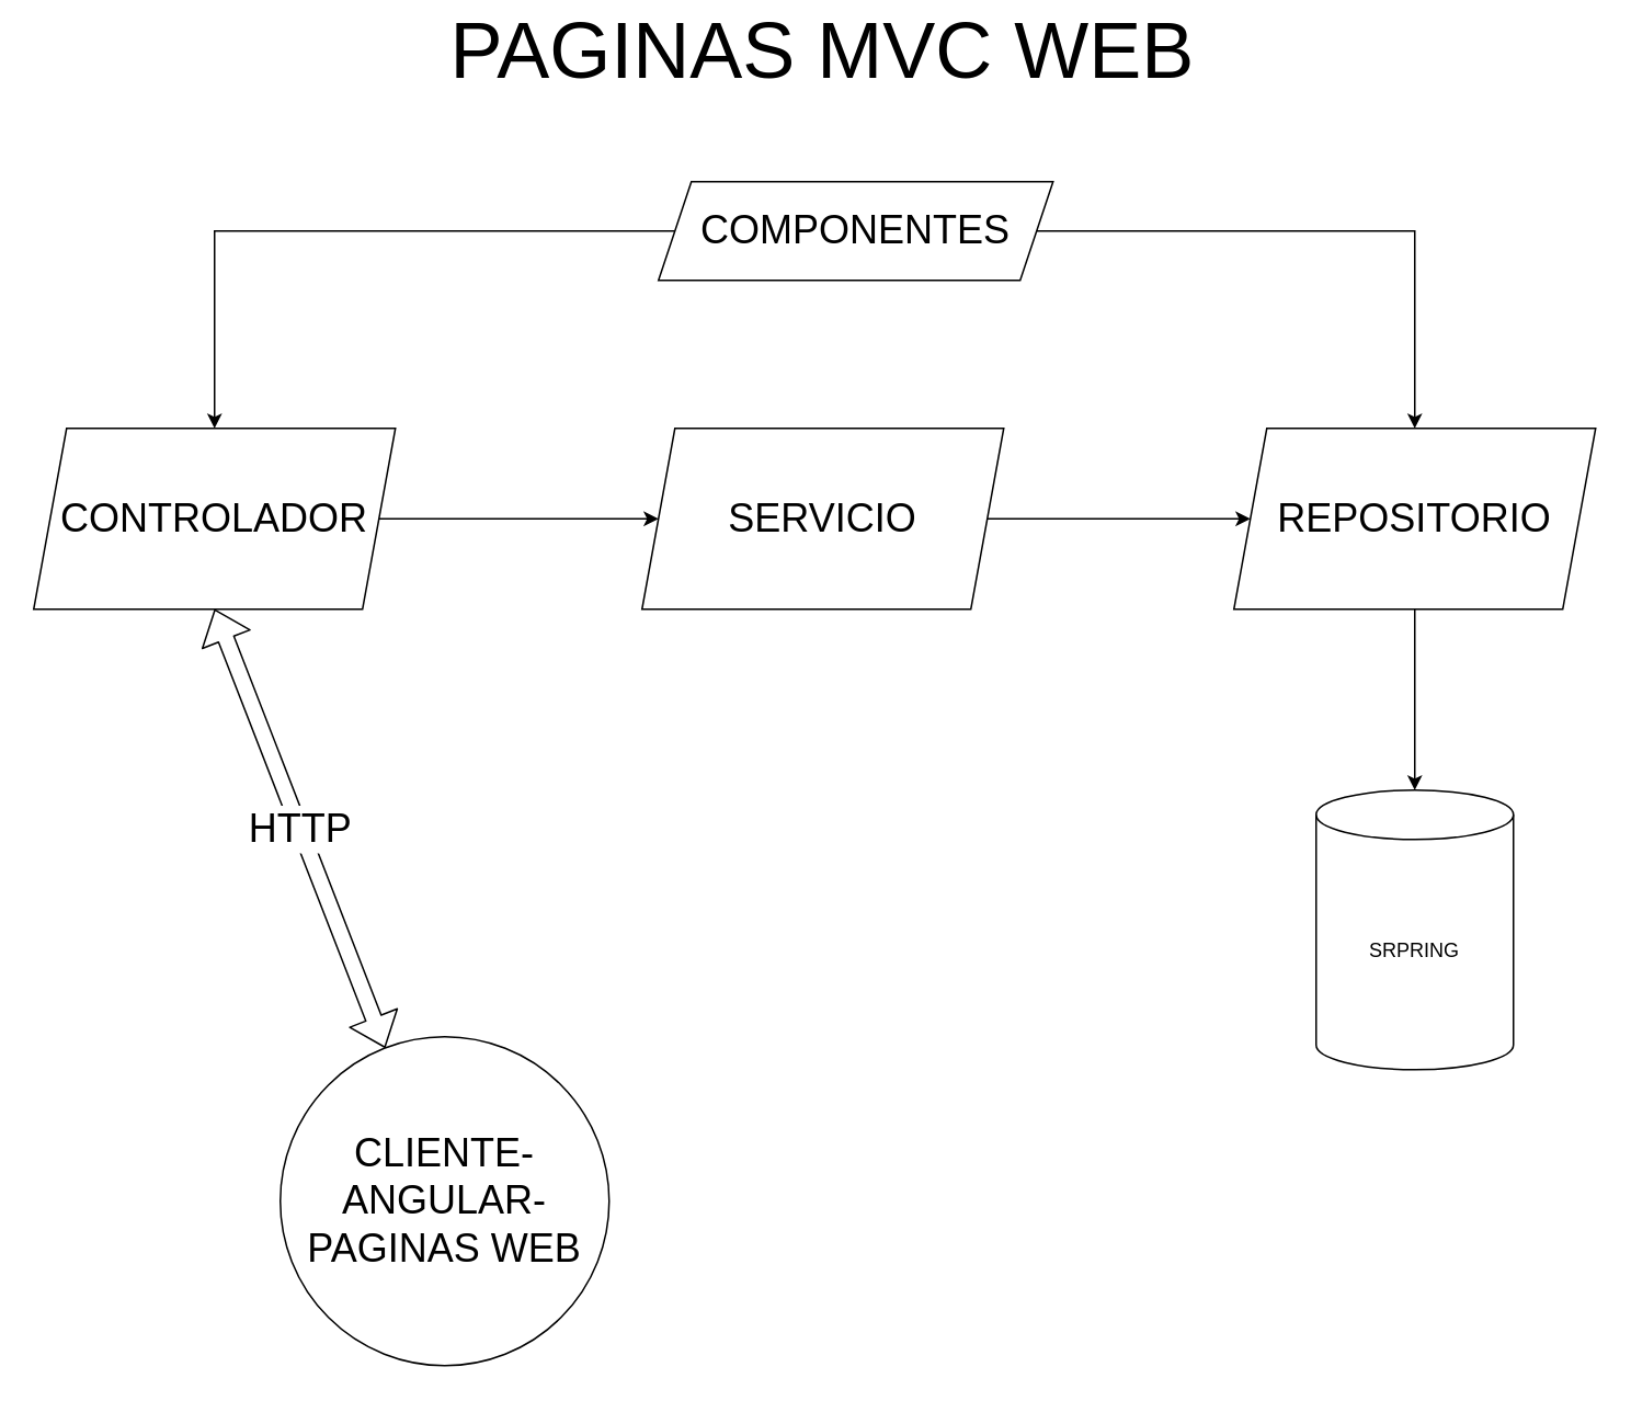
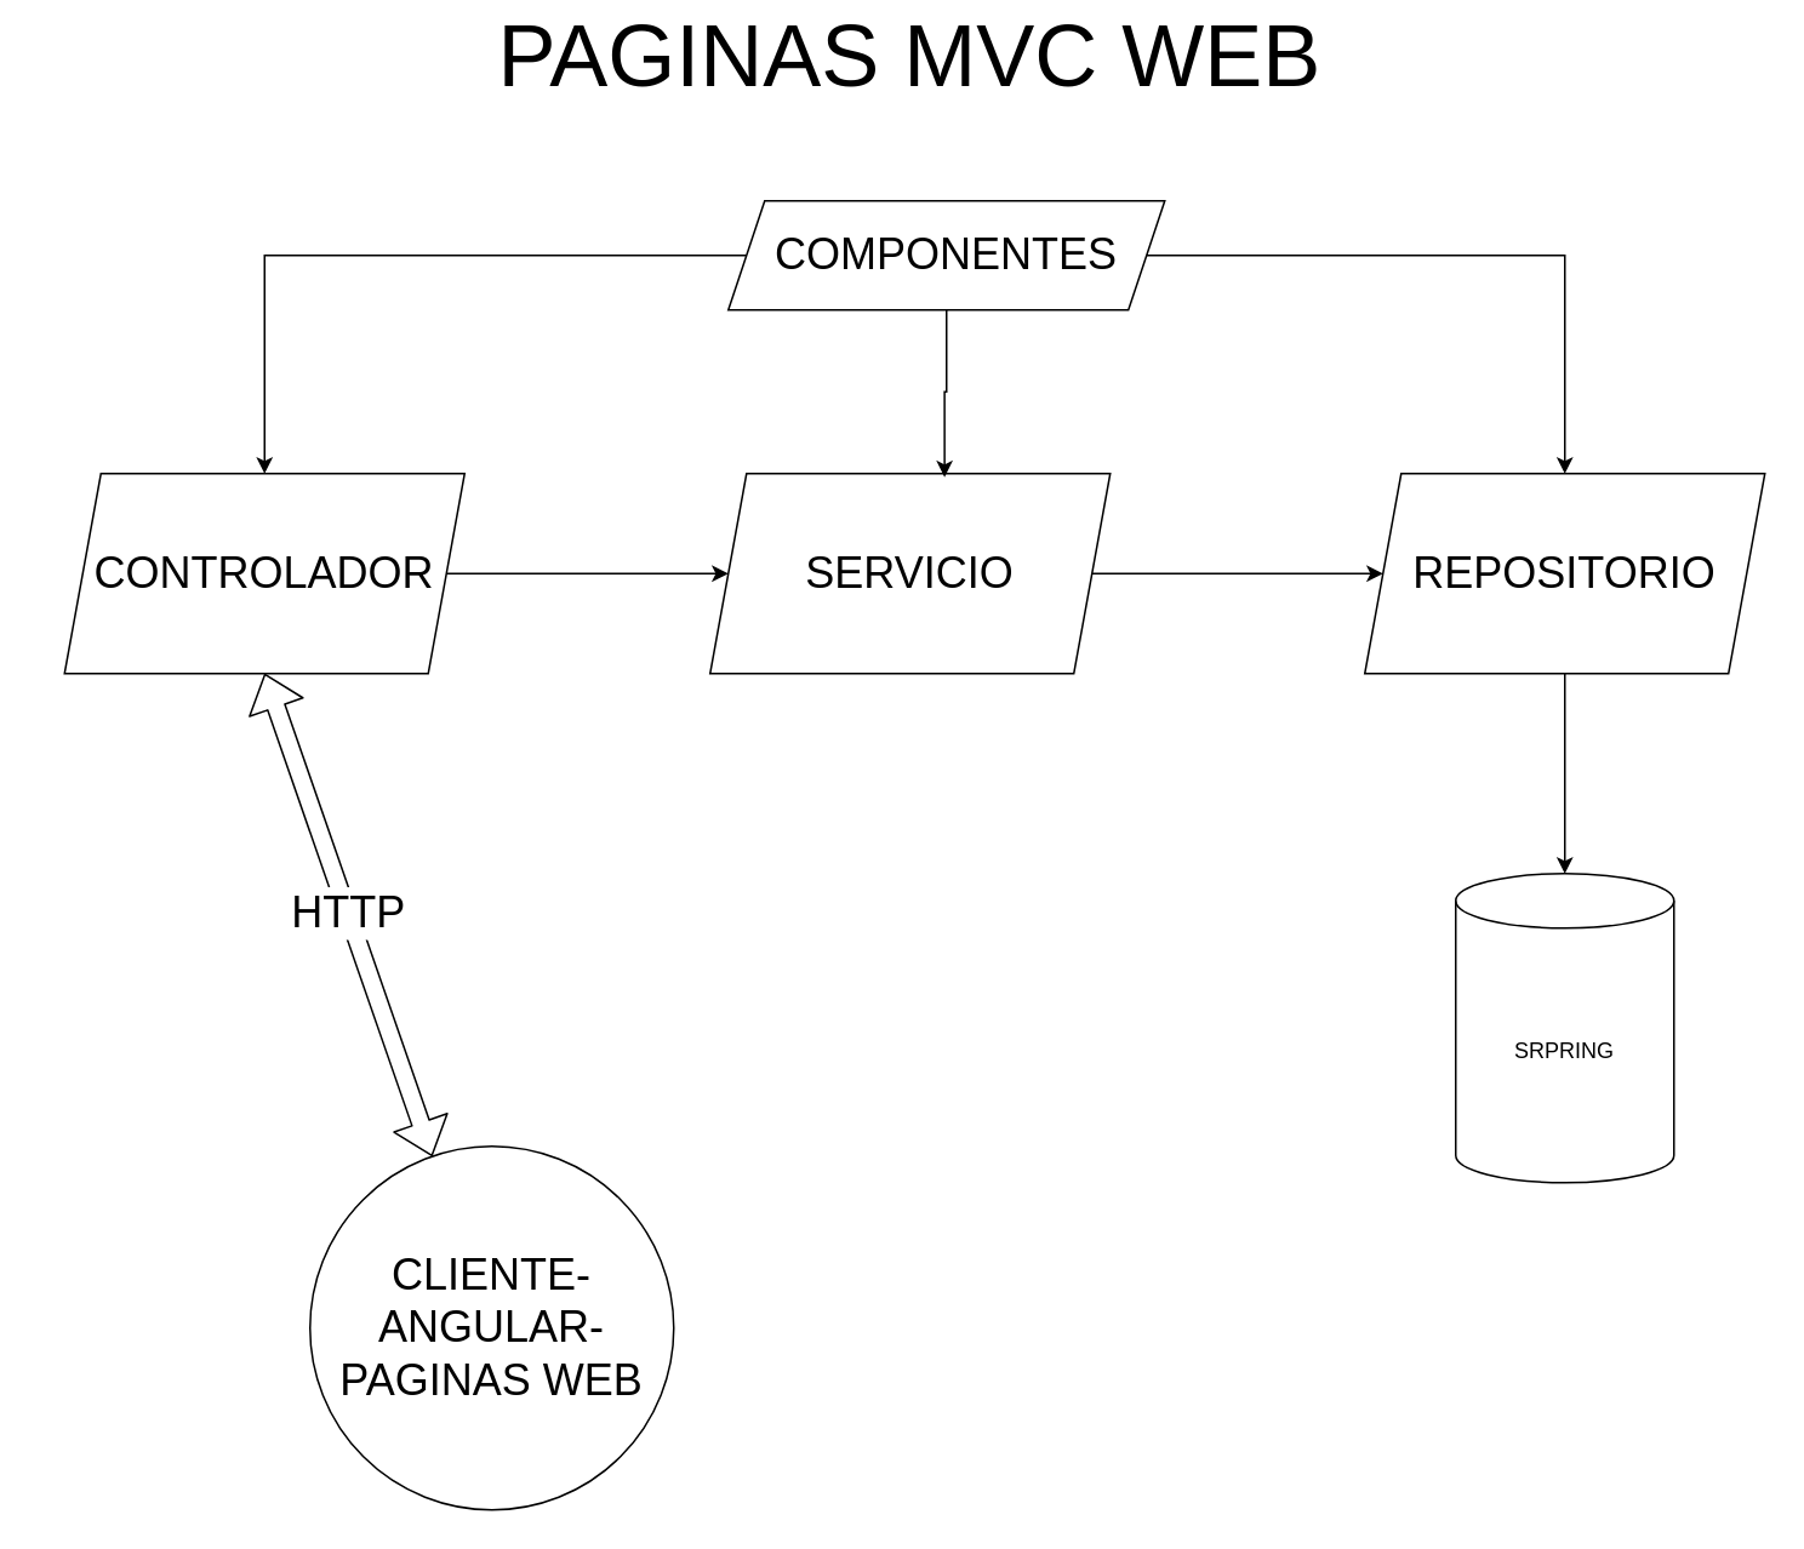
+ <mxCell id="10" style="edgeStyle=orthogonalEdgeStyle;rounded=0;orthogonalLoop=1;jettySize=auto;html=1;entryX=0.586;entryY=0.018;entryDx=0;entryDy=0;entryPerimeter=0;" parent="1" source="12" target="6" edge="1"><mxGeometry relative="1" as="geometry"><mxPoint x="520" y="240" as="targetPoint" /></mxGeometry></mxCell>
- <mxCell id="4" value="&lt;font style=&quot;font-size: 24px&quot;&gt;CONTROLADOR&lt;/font&gt;" style="shape=parallelogram;perimeter=parallelogramPerimeter;whiteSpace=wrap;html=1;fixedSize=1;" parent="1" vertex="1"><mxGeometry x="20" y="260" width="220" height="110" as="geometry" /></mxCell>
+ <mxCell id="4" value="&lt;font style=&quot;font-size: 24px&quot;&gt;CONTROLADOR&lt;/font&gt;" style="shape=parallelogram;perimeter=parallelogramPerimeter;whiteSpace=wrap;html=1;fixedSize=1;" parent="1" vertex="1"><mxGeometry x="35" y="260" width="220" height="110" as="geometry" /></mxCell>
